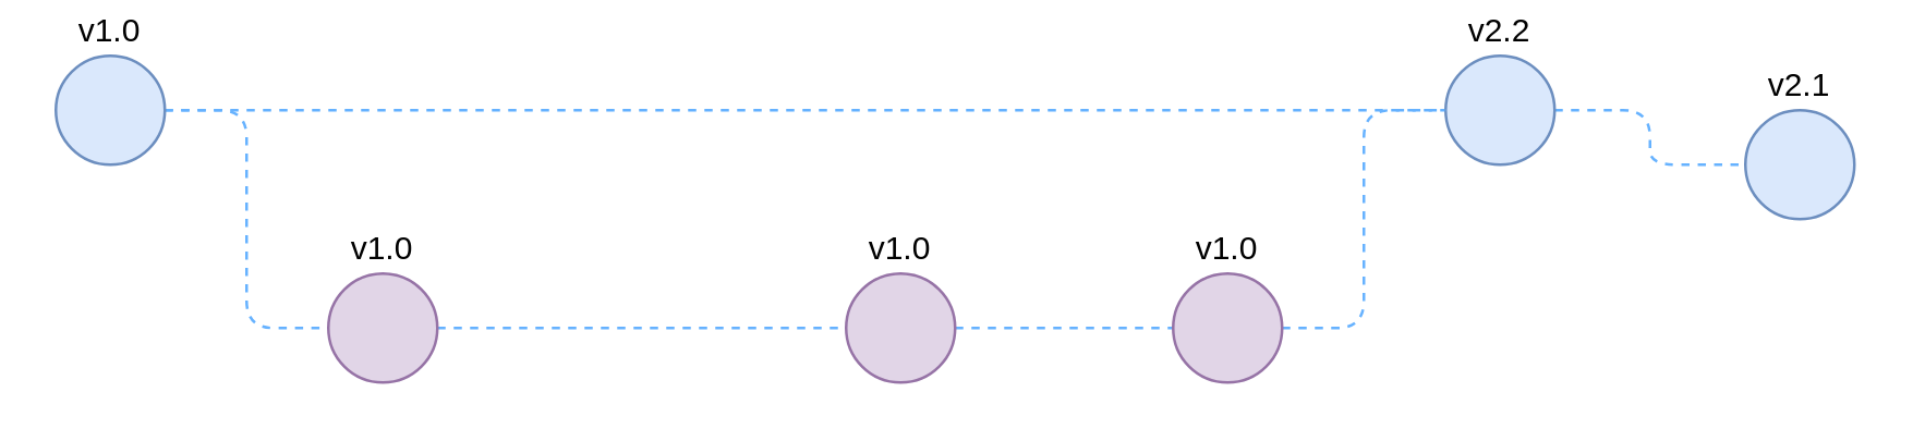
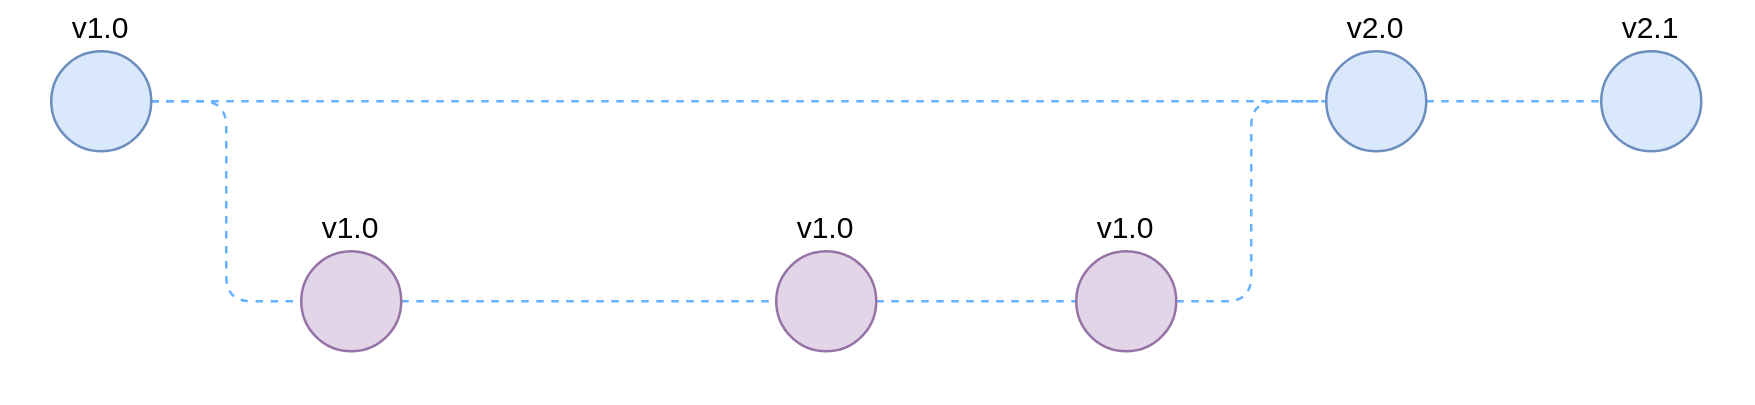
- <mxCell id="6" value="v2.2" style="ellipse;whiteSpace=wrap;html=1;aspect=fixed;fillColor=#dae8fc;strokeColor=#6c8ebf;labelPosition=center;verticalLabelPosition=top;align=center;verticalAlign=bottom;" vertex="1" parent="1"><mxGeometry x="530" y="20" width="40" height="40" as="geometry" /></mxCell>
+ <mxCell id="6" value="v2.0" style="ellipse;whiteSpace=wrap;html=1;aspect=fixed;fillColor=#dae8fc;strokeColor=#6c8ebf;labelPosition=center;verticalLabelPosition=top;align=center;verticalAlign=bottom;" vertex="1" parent="1"><mxGeometry x="530" y="20" width="40" height="40" as="geometry" /></mxCell>
- <mxCell id="7" value="v2.1" style="ellipse;whiteSpace=wrap;html=1;aspect=fixed;fillColor=#dae8fc;strokeColor=#6c8ebf;labelPosition=center;verticalLabelPosition=top;align=center;verticalAlign=bottom;" vertex="1" parent="1"><mxGeometry x="640" y="40" width="40" height="40" as="geometry" /></mxCell>
+ <mxCell id="7" value="v2.1" style="ellipse;whiteSpace=wrap;html=1;aspect=fixed;fillColor=#dae8fc;strokeColor=#6c8ebf;labelPosition=center;verticalLabelPosition=top;align=center;verticalAlign=bottom;" vertex="1" parent="1"><mxGeometry x="640" y="20" width="40" height="40" as="geometry" /></mxCell>
